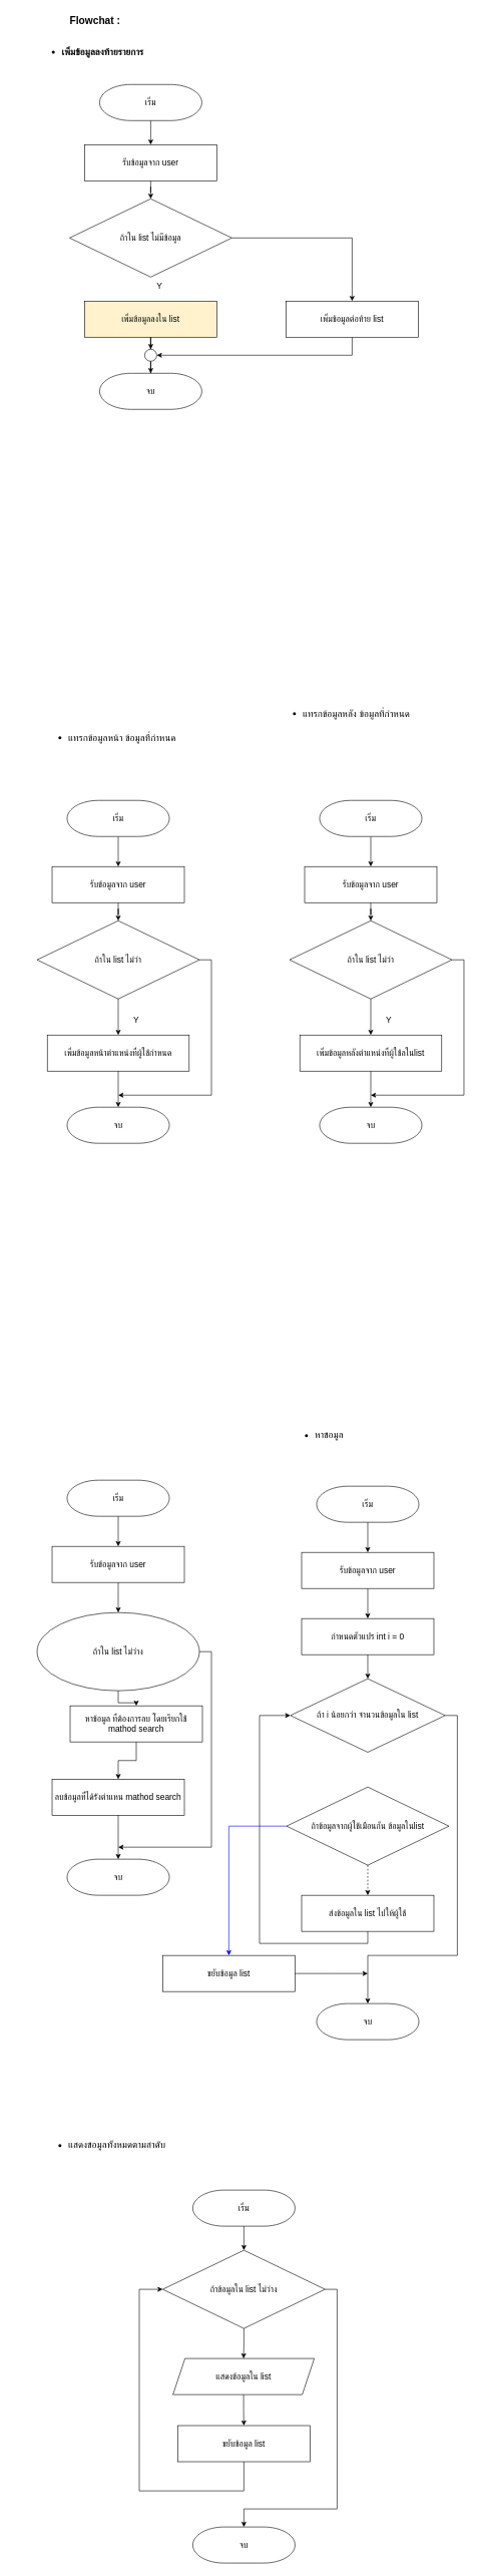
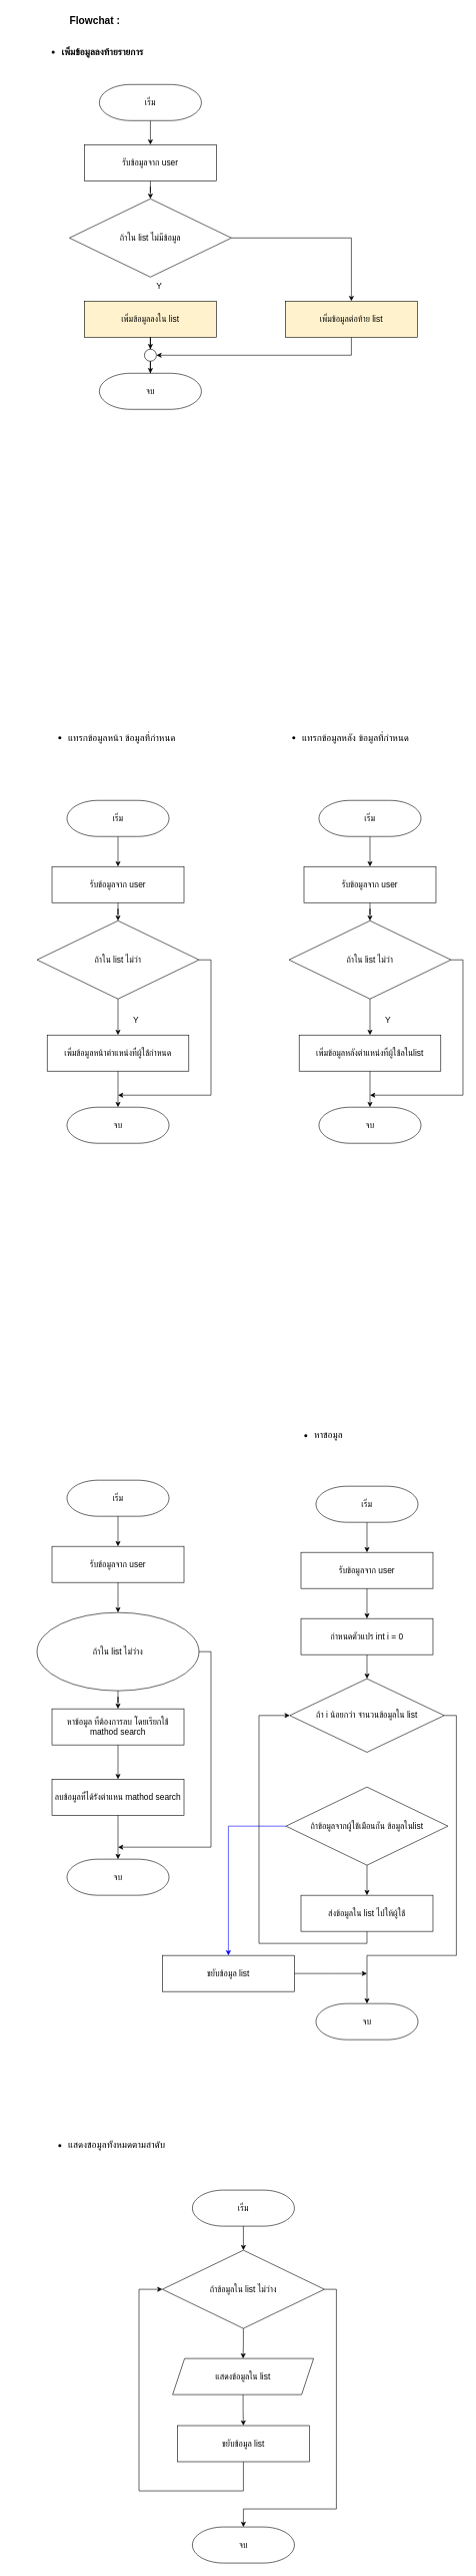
- <mxCell id="15" value="เพิ่มข้อมูลต่อท้าย list" style="whiteSpace=wrap;html=1;strokeWidth=1;fontSize=14;" vertex="1" parent="4"><mxGeometry x="360" y="360" width="220" height="60" as="geometry" /></mxCell>
+ <mxCell id="15" value="เพิ่มข้อมูลต่อท้าย list" style="whiteSpace=wrap;html=1;strokeWidth=1;fontSize=14;fillColor=#fff2cc;" vertex="1" parent="4"><mxGeometry x="360" y="360" width="220" height="60" as="geometry" /></mxCell>
- <mxCell id="44" value="&lt;ul&gt;&lt;li&gt;แทรกข้อมูลหลัง ข้อมูลที่กำหนด&lt;/li&gt;&lt;/ul&gt;" style="text;html=1;align=left;verticalAlign=middle;whiteSpace=wrap;rounded=0;fontSize=16;strokeWidth=1;" vertex="1" parent="1"><mxGeometry x="461" y="1170" width="300" height="30" as="geometry" /></mxCell>
+ <mxCell id="44" value="&lt;ul&gt;&lt;li&gt;แทรกข้อมูลหลัง ข้อมูลที่กำหนด&lt;/li&gt;&lt;/ul&gt;" style="text;html=1;align=left;verticalAlign=middle;whiteSpace=wrap;rounded=0;fontSize=16;strokeWidth=1;" vertex="1" parent="1"><mxGeometry x="461" y="1210" width="300" height="30" as="geometry" /></mxCell>
- <mxCell id="53" value="หาข้อมูล ที่ต้องการลบ โดยเรียกใช้ mathod search" style="whiteSpace=wrap;html=1;strokeWidth=1;rounded=0;align=center;verticalAlign=middle;fontFamily=Helvetica;fontSize=14;fontColor=default;fillColor=none;gradientColor=none;" vertex="1" parent="1"><mxGeometry x="116" y="2835" width="220" height="60" as="geometry" /></mxCell>
+ <mxCell id="53" value="หาข้อมูล ที่ต้องการลบ โดยเรียกใช้ mathod search" style="whiteSpace=wrap;html=1;strokeWidth=1;rounded=0;align=center;verticalAlign=middle;fontFamily=Helvetica;fontSize=14;fontColor=default;fillColor=none;gradientColor=none;" vertex="1" parent="1"><mxGeometry x="86" y="2840" width="220" height="60" as="geometry" /></mxCell>
- <mxCell id="66" value="" style="edgeStyle=orthogonalEdgeStyle;rounded=0;orthogonalLoop=1;jettySize=auto;html=1;fontFamily=Helvetica;fontSize=14;fontColor=default;strokeWidth=1;dashed=1;" edge="1" parent="1" source="68" target="70"><mxGeometry relative="1" as="geometry" /></mxCell>
+ <mxCell id="66" value="" style="edgeStyle=orthogonalEdgeStyle;rounded=0;orthogonalLoop=1;jettySize=auto;html=1;fontFamily=Helvetica;fontSize=14;fontColor=default;strokeWidth=1;" edge="1" parent="1" source="68" target="70"><mxGeometry relative="1" as="geometry" /></mxCell>
